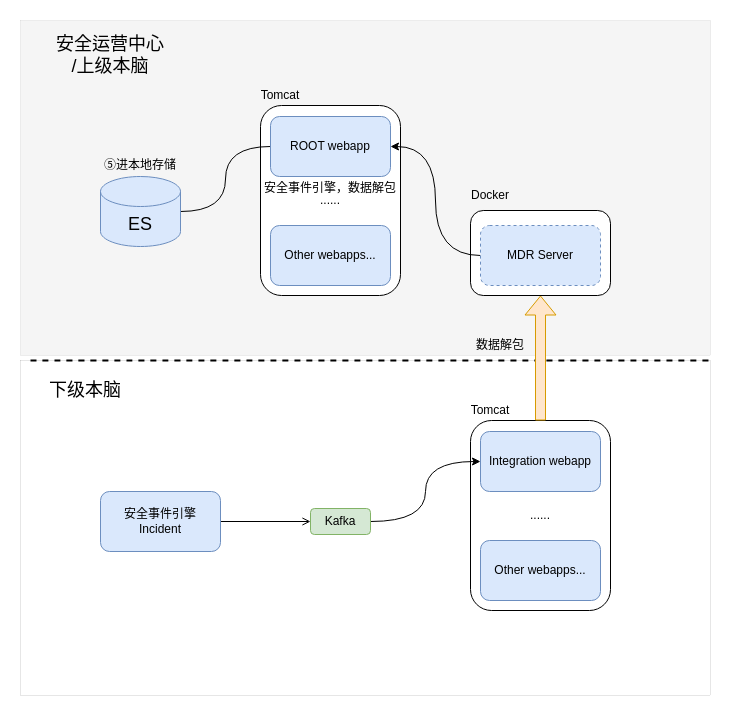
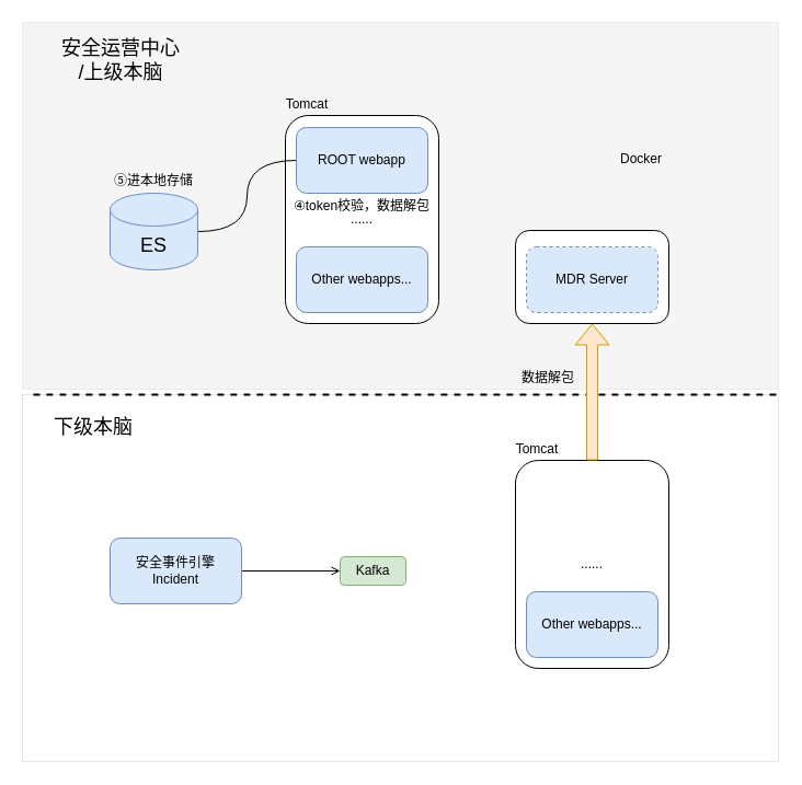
- <mxCell id="30" value="安全事件引擎，数据解包" style="text;html=1;strokeColor=none;fillColor=none;align=center;verticalAlign=middle;whiteSpace=wrap;rounded=0;" vertex="1" parent="1"><mxGeometry x="260" y="172.5" width="140" height="30" as="geometry" /></mxCell>
+ <mxCell id="30" value="④token校验，数据解包" style="text;html=1;strokeColor=none;fillColor=none;align=center;verticalAlign=middle;whiteSpace=wrap;rounded=0;" vertex="1" parent="1"><mxGeometry x="260" y="172.5" width="140" height="30" as="geometry" /></mxCell>
- <mxCell id="26" value="Docker" style="text;html=1;strokeColor=none;fillColor=none;align=center;verticalAlign=middle;whiteSpace=wrap;rounded=0;" vertex="1" parent="1"><mxGeometry x="460" y="180" width="60" height="30" as="geometry" /></mxCell>
+ <mxCell id="26" value="Docker" style="text;html=1;strokeColor=none;fillColor=none;align=center;verticalAlign=middle;whiteSpace=wrap;rounded=0;" vertex="1" parent="1"><mxGeometry x="555" y="130" width="60" height="30" as="geometry" /></mxCell>
- <mxCell id="27" value="" style="edgeStyle=orthogonalEdgeStyle;curved=1;rounded=0;orthogonalLoop=1;jettySize=auto;html=1;fontSize=18;entryX=1;entryY=0.5;entryDx=0;entryDy=0;" edge="1" parent="1" source="28" target="19"><mxGeometry relative="1" as="geometry" /></mxCell>
- <mxCell id="7" value="Integration webapp" style="rounded=1;whiteSpace=wrap;html=1;fillColor=#dae8fc;strokeColor=#6c8ebf;" vertex="1" parent="1"><mxGeometry x="480" y="431" width="120" height="60" as="geometry" /></mxCell>
- <mxCell id="10" value="" style="edgeStyle=orthogonalEdgeStyle;rounded=0;orthogonalLoop=1;jettySize=auto;html=1;entryX=0;entryY=0.5;entryDx=0;entryDy=0;curved=1;" edge="1" parent="1" source="11" target="7"><mxGeometry relative="1" as="geometry" /></mxCell>
